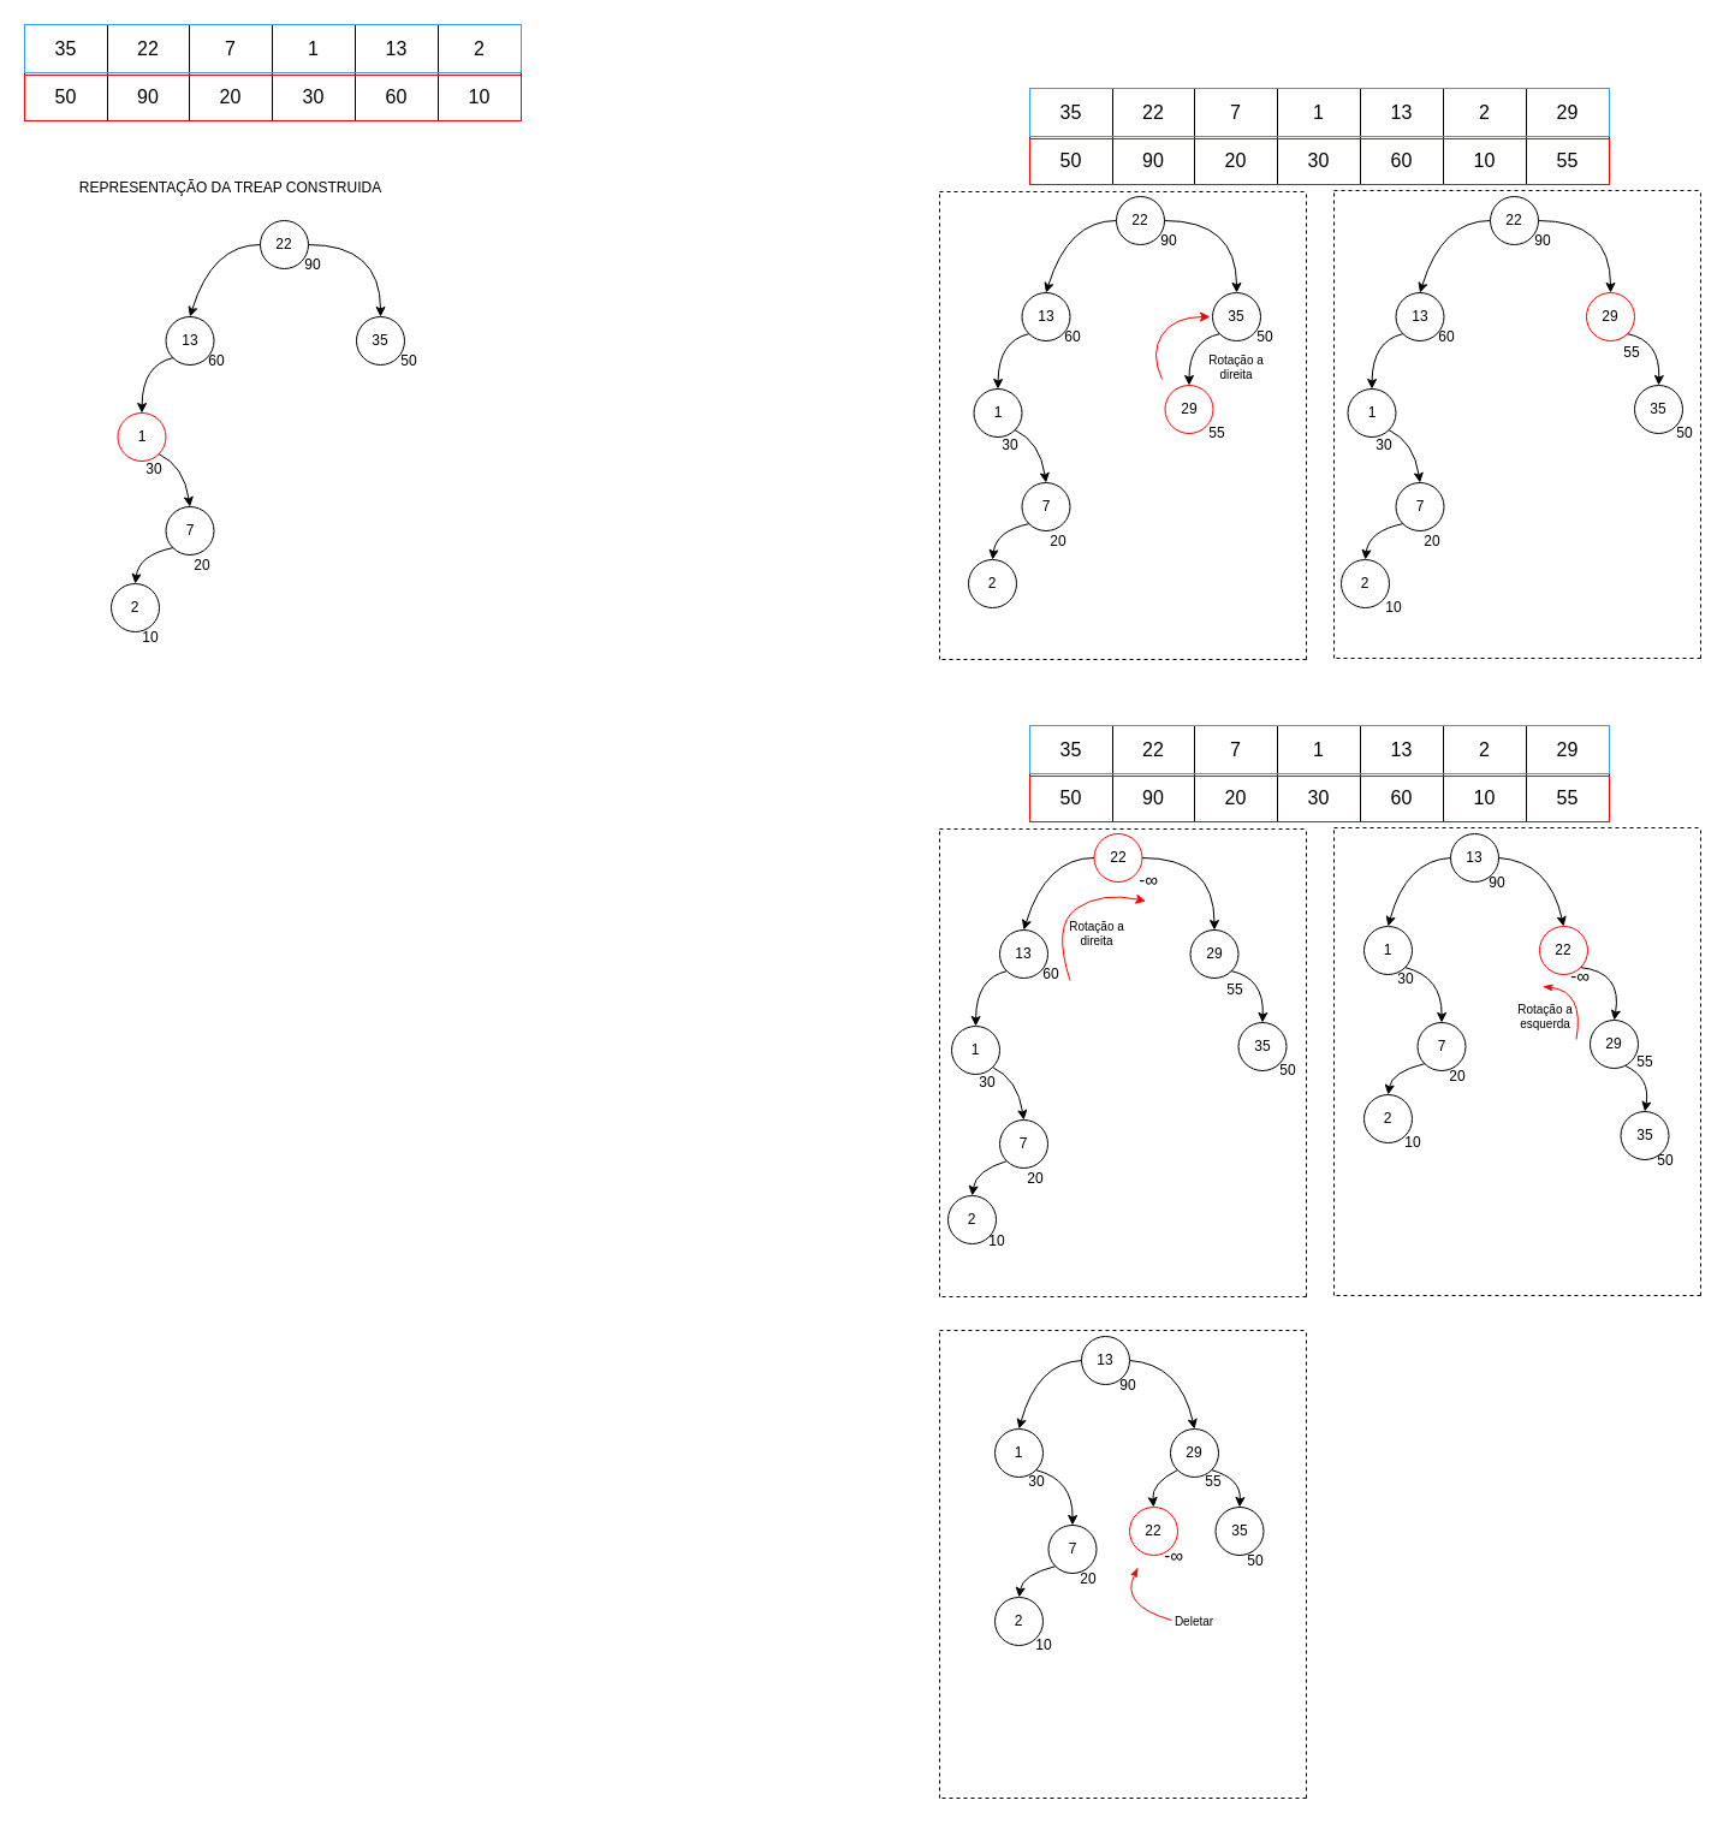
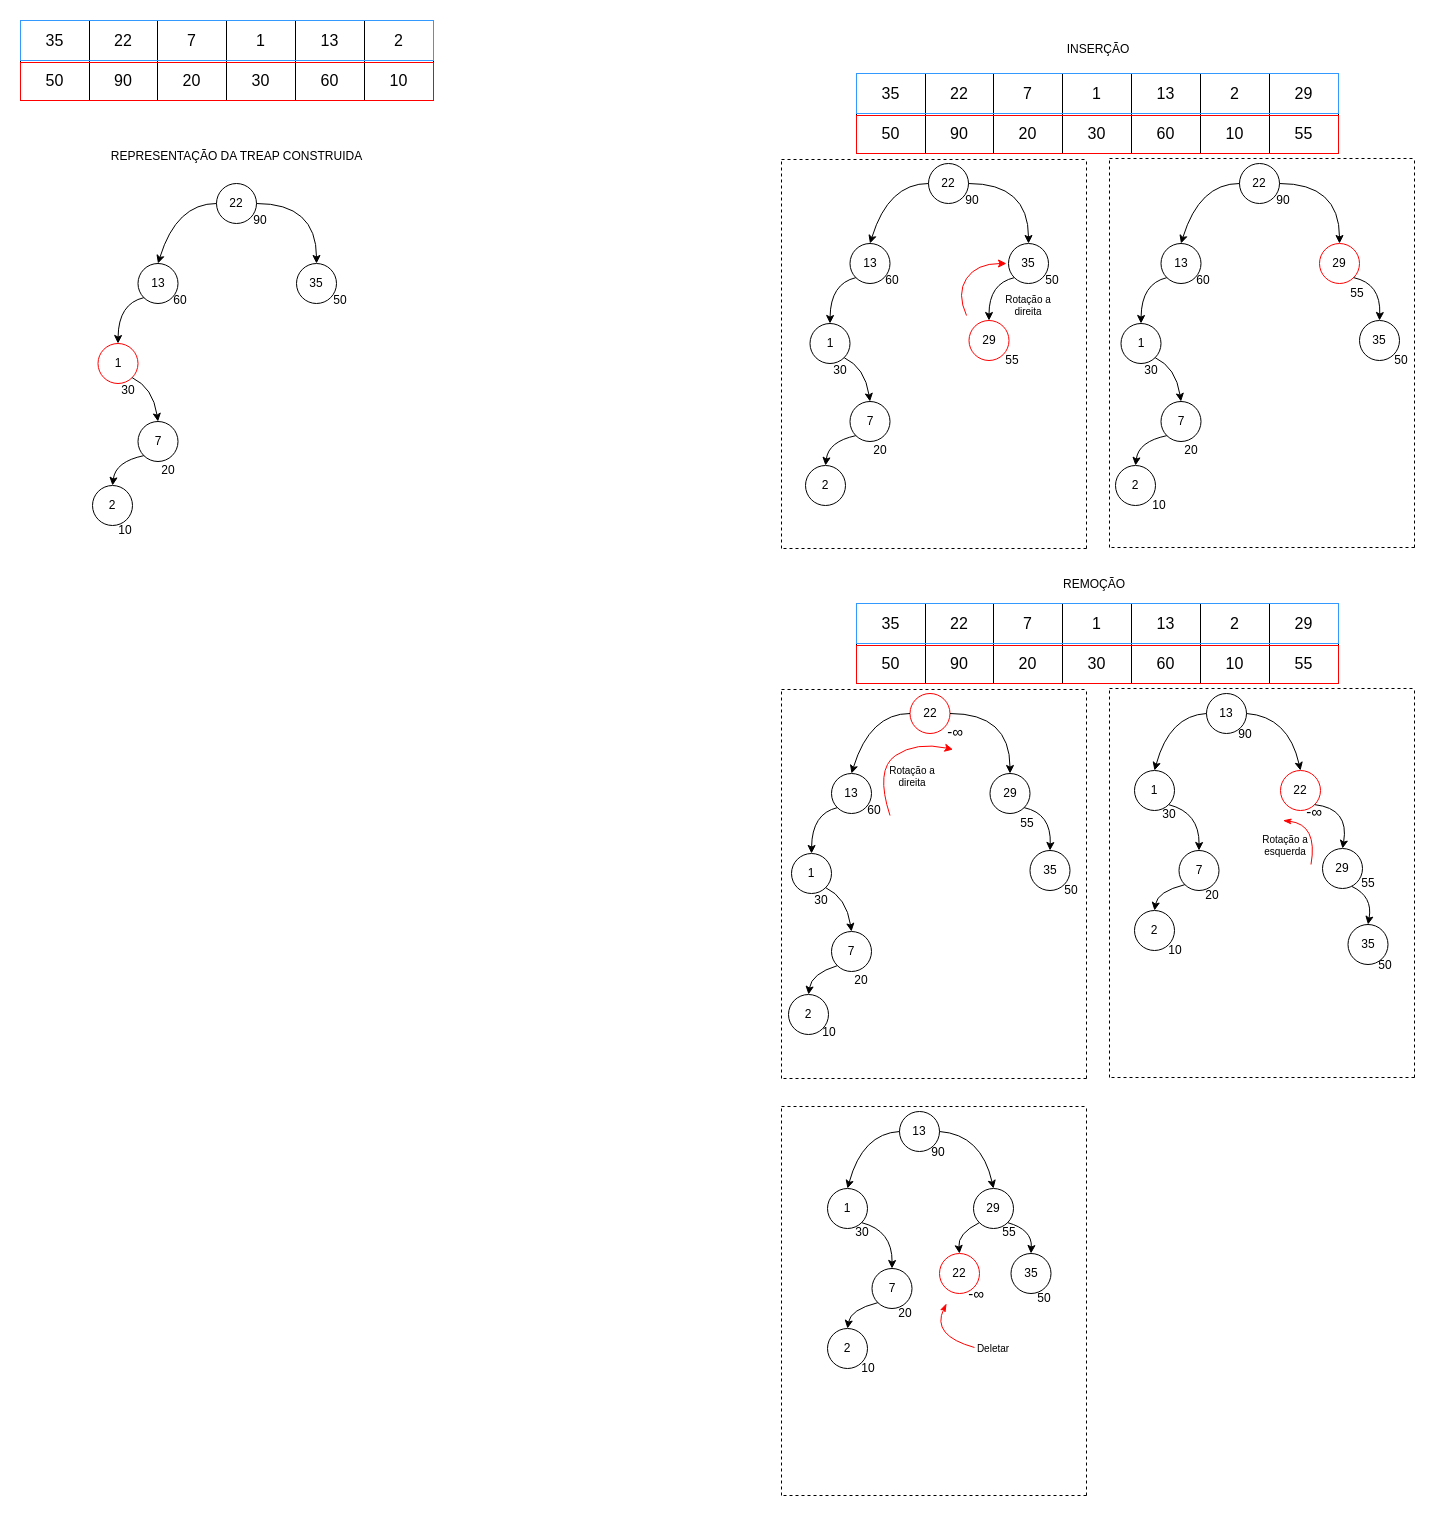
+ <mxCell id="69" value="INSERÇÃO" style="text;html=1;align=center;verticalAlign=middle;whiteSpace=wrap;rounded=0;" parent="1" vertex="1"><mxGeometry x="1058" y="34" width="80" height="30" as="geometry" /></mxCell>
- <mxCell id="24" value="REPRESENTAÇÃO DA TREAP CONSTRUIDA" style="text;html=1;align=center;verticalAlign=middle;resizable=0;points=[];autosize=1;strokeColor=none;fillColor=none;" parent="1" vertex="1"><mxGeometry x="56" y="141" width="270" height="30" as="geometry" /></mxCell>
+ <mxCell id="24" value="REPRESENTAÇÃO DA TREAP CONSTRUIDA" style="text;html=1;align=center;verticalAlign=middle;resizable=0;points=[];autosize=1;strokeColor=none;fillColor=none;" parent="1" vertex="1"><mxGeometry x="101" y="141" width="270" height="30" as="geometry" /></mxCell>
+ <mxCell id="120" value="REMOÇÃO" style="text;html=1;align=center;verticalAlign=middle;whiteSpace=wrap;rounded=0;" parent="1" vertex="1"><mxGeometry x="1054" y="569" width="80" height="30" as="geometry" /></mxCell>
